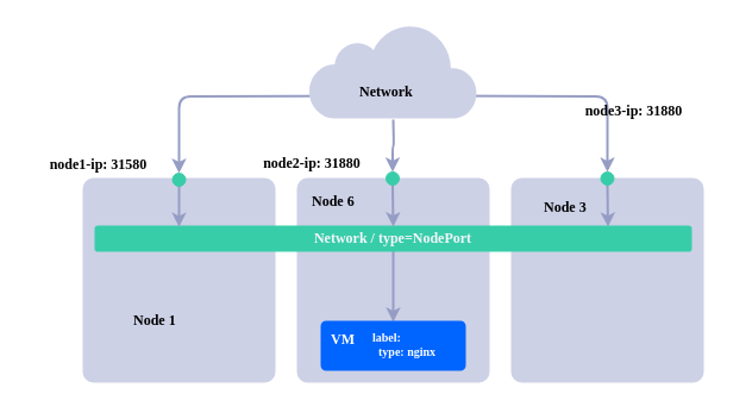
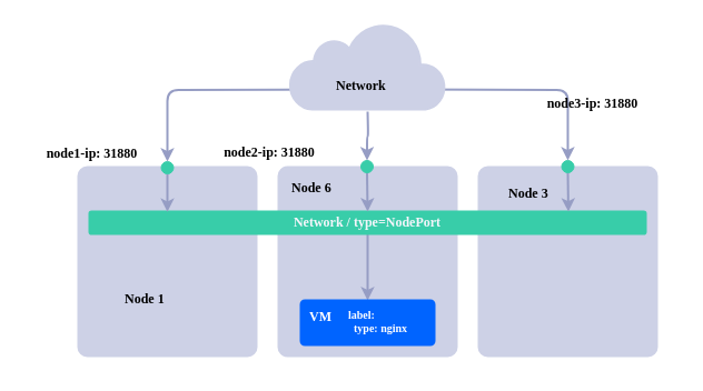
- <mxCell id="20" value="node2-ip: 31880" style="text;html=1;align=center;verticalAlign=middle;whiteSpace=wrap;rounded=0;fontSize=12;fontColor=#000000;fontFamily=JetBrains Mono;fontSource=https%3A%2F%2Ffonts.googleapis.com%2Fcss%3Ffamily%3DJetBrains%2BMono;fontStyle=1" parent="1" vertex="1"><mxGeometry x="200" y="129" width="124" height="15" as="geometry" /></mxCell>
+ <mxCell id="20" value="node2-ip: 31880" style="text;html=1;align=center;verticalAlign=middle;whiteSpace=wrap;rounded=0;fontSize=12;fontColor=#000000;fontFamily=JetBrains Mono;fontSource=https%3A%2F%2Ffonts.googleapis.com%2Fcss%3Ffamily%3DJetBrains%2BMono;fontStyle=1" parent="1" vertex="1"><mxGeometry x="180" y="129" width="124" height="15" as="geometry" /></mxCell>
- <mxCell id="22" value="node1-ip: 31580" style="text;html=1;align=center;verticalAlign=middle;whiteSpace=wrap;rounded=0;fontSize=12;fontColor=#000000;fontFamily=JetBrains Mono;fontSource=https%3A%2F%2Ffonts.googleapis.com%2Fcss%3Ffamily%3DJetBrains%2BMono;fontStyle=1" parent="1" vertex="1"><mxGeometry x="20" y="130" width="124.5" height="15" as="geometry" /></mxCell>
+ <mxCell id="22" value="node1-ip: 31880" style="text;html=1;align=center;verticalAlign=middle;whiteSpace=wrap;rounded=0;fontSize=12;fontColor=#000000;fontFamily=JetBrains Mono;fontSource=https%3A%2F%2Ffonts.googleapis.com%2Fcss%3Ffamily%3DJetBrains%2BMono;fontStyle=1" parent="1" vertex="1"><mxGeometry x="20" y="130" width="124.5" height="15" as="geometry" /></mxCell>
